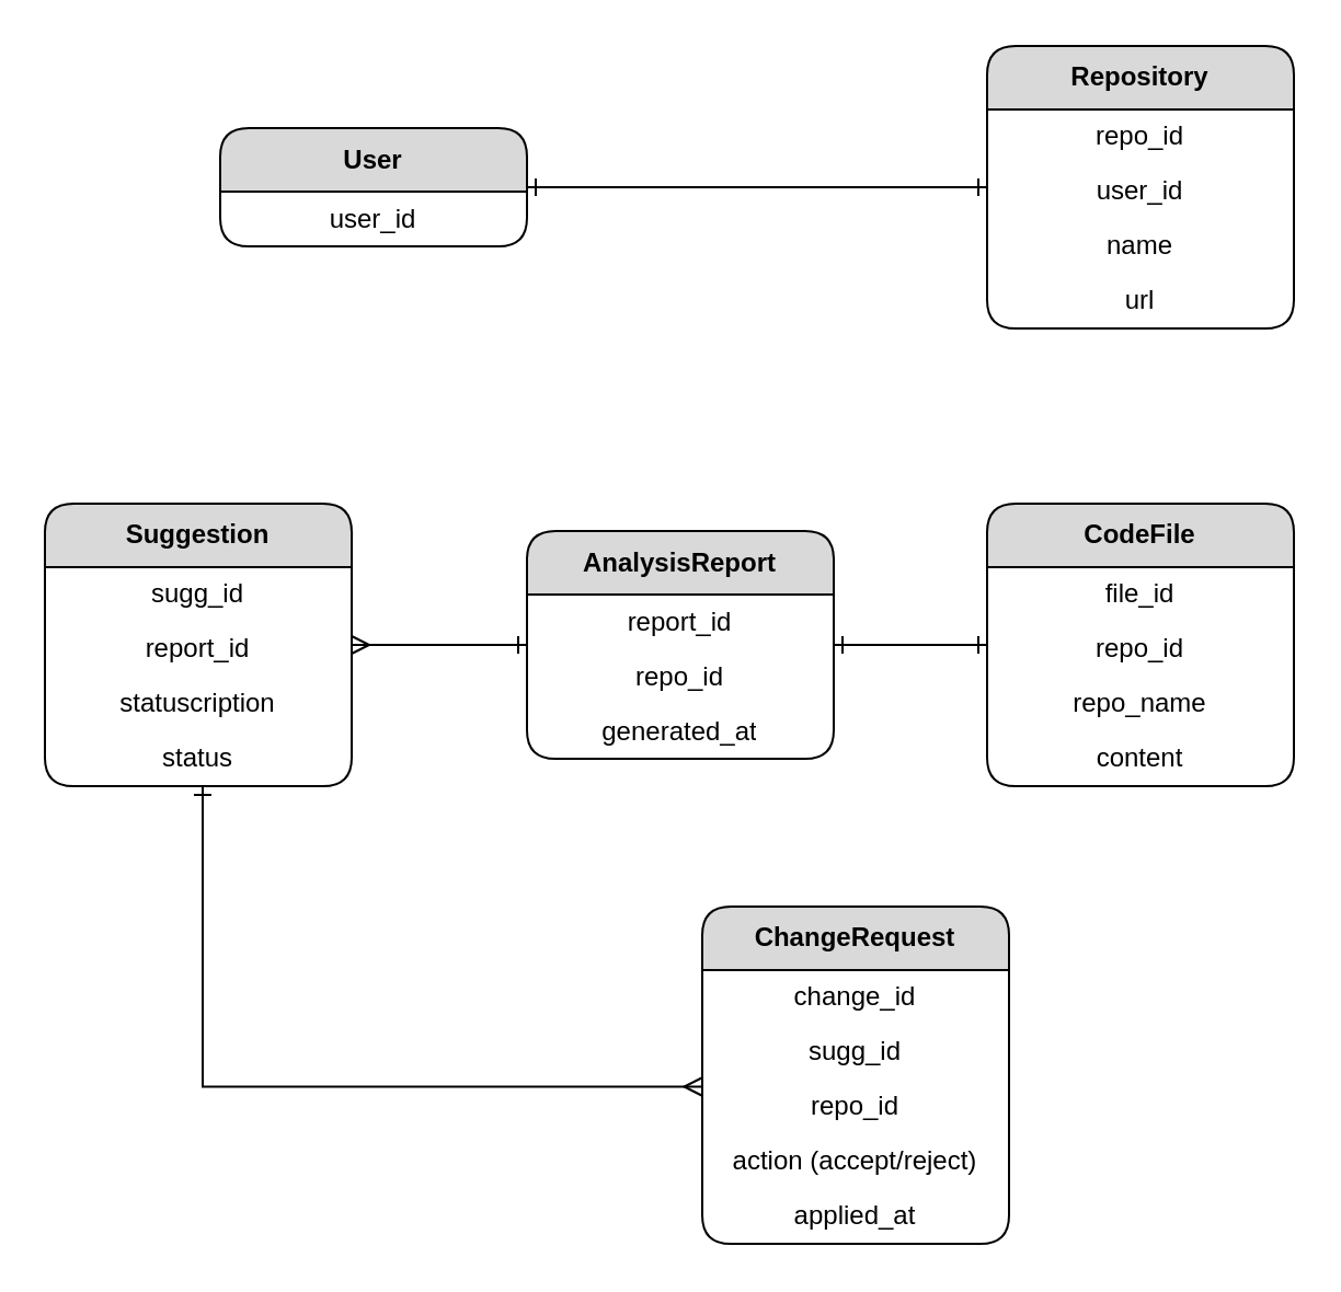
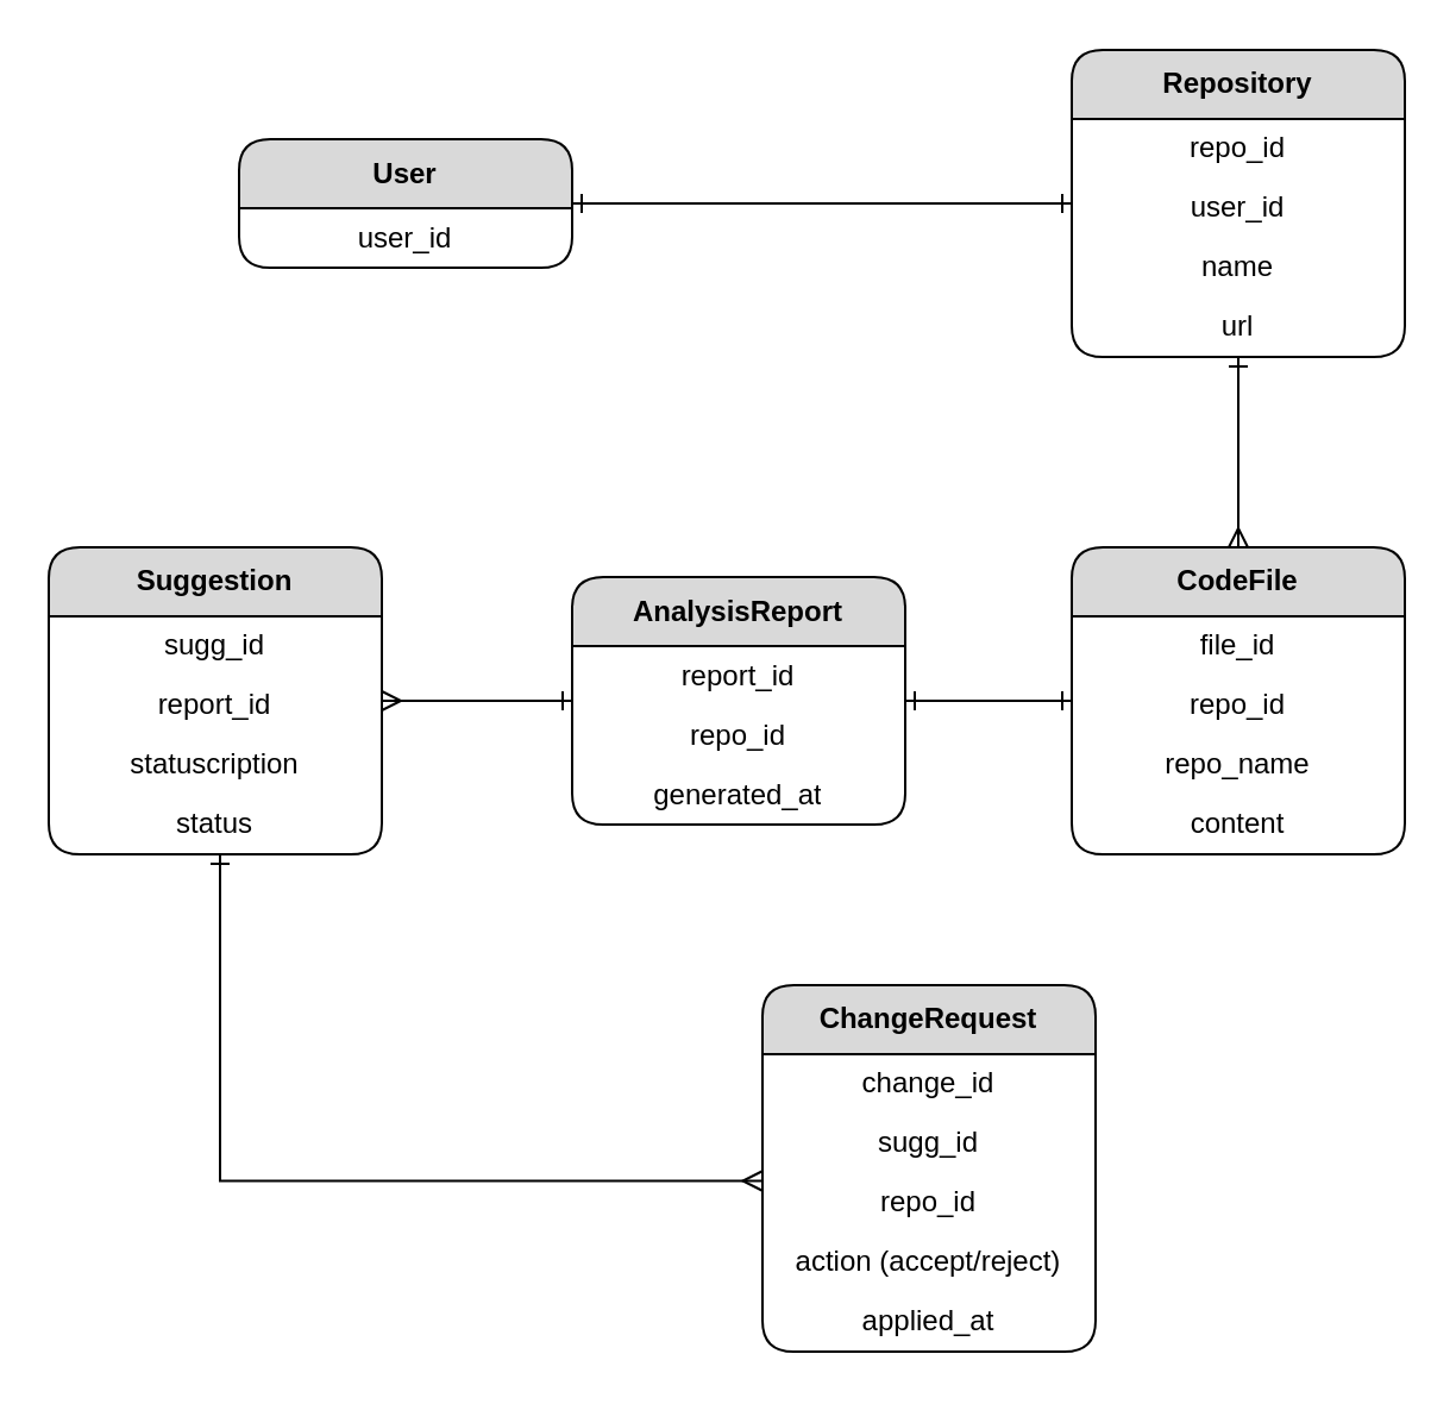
+ <mxCell id="5" value="" style="edgeStyle=orthogonalEdgeStyle;rounded=0;orthogonalLoop=1;jettySize=auto;html=1;endArrow=ERmany;endFill=0;startArrow=ERone;startFill=0;" edge="1" parent="1" source="6" target="12"><mxGeometry relative="1" as="geometry" /></mxCell>
